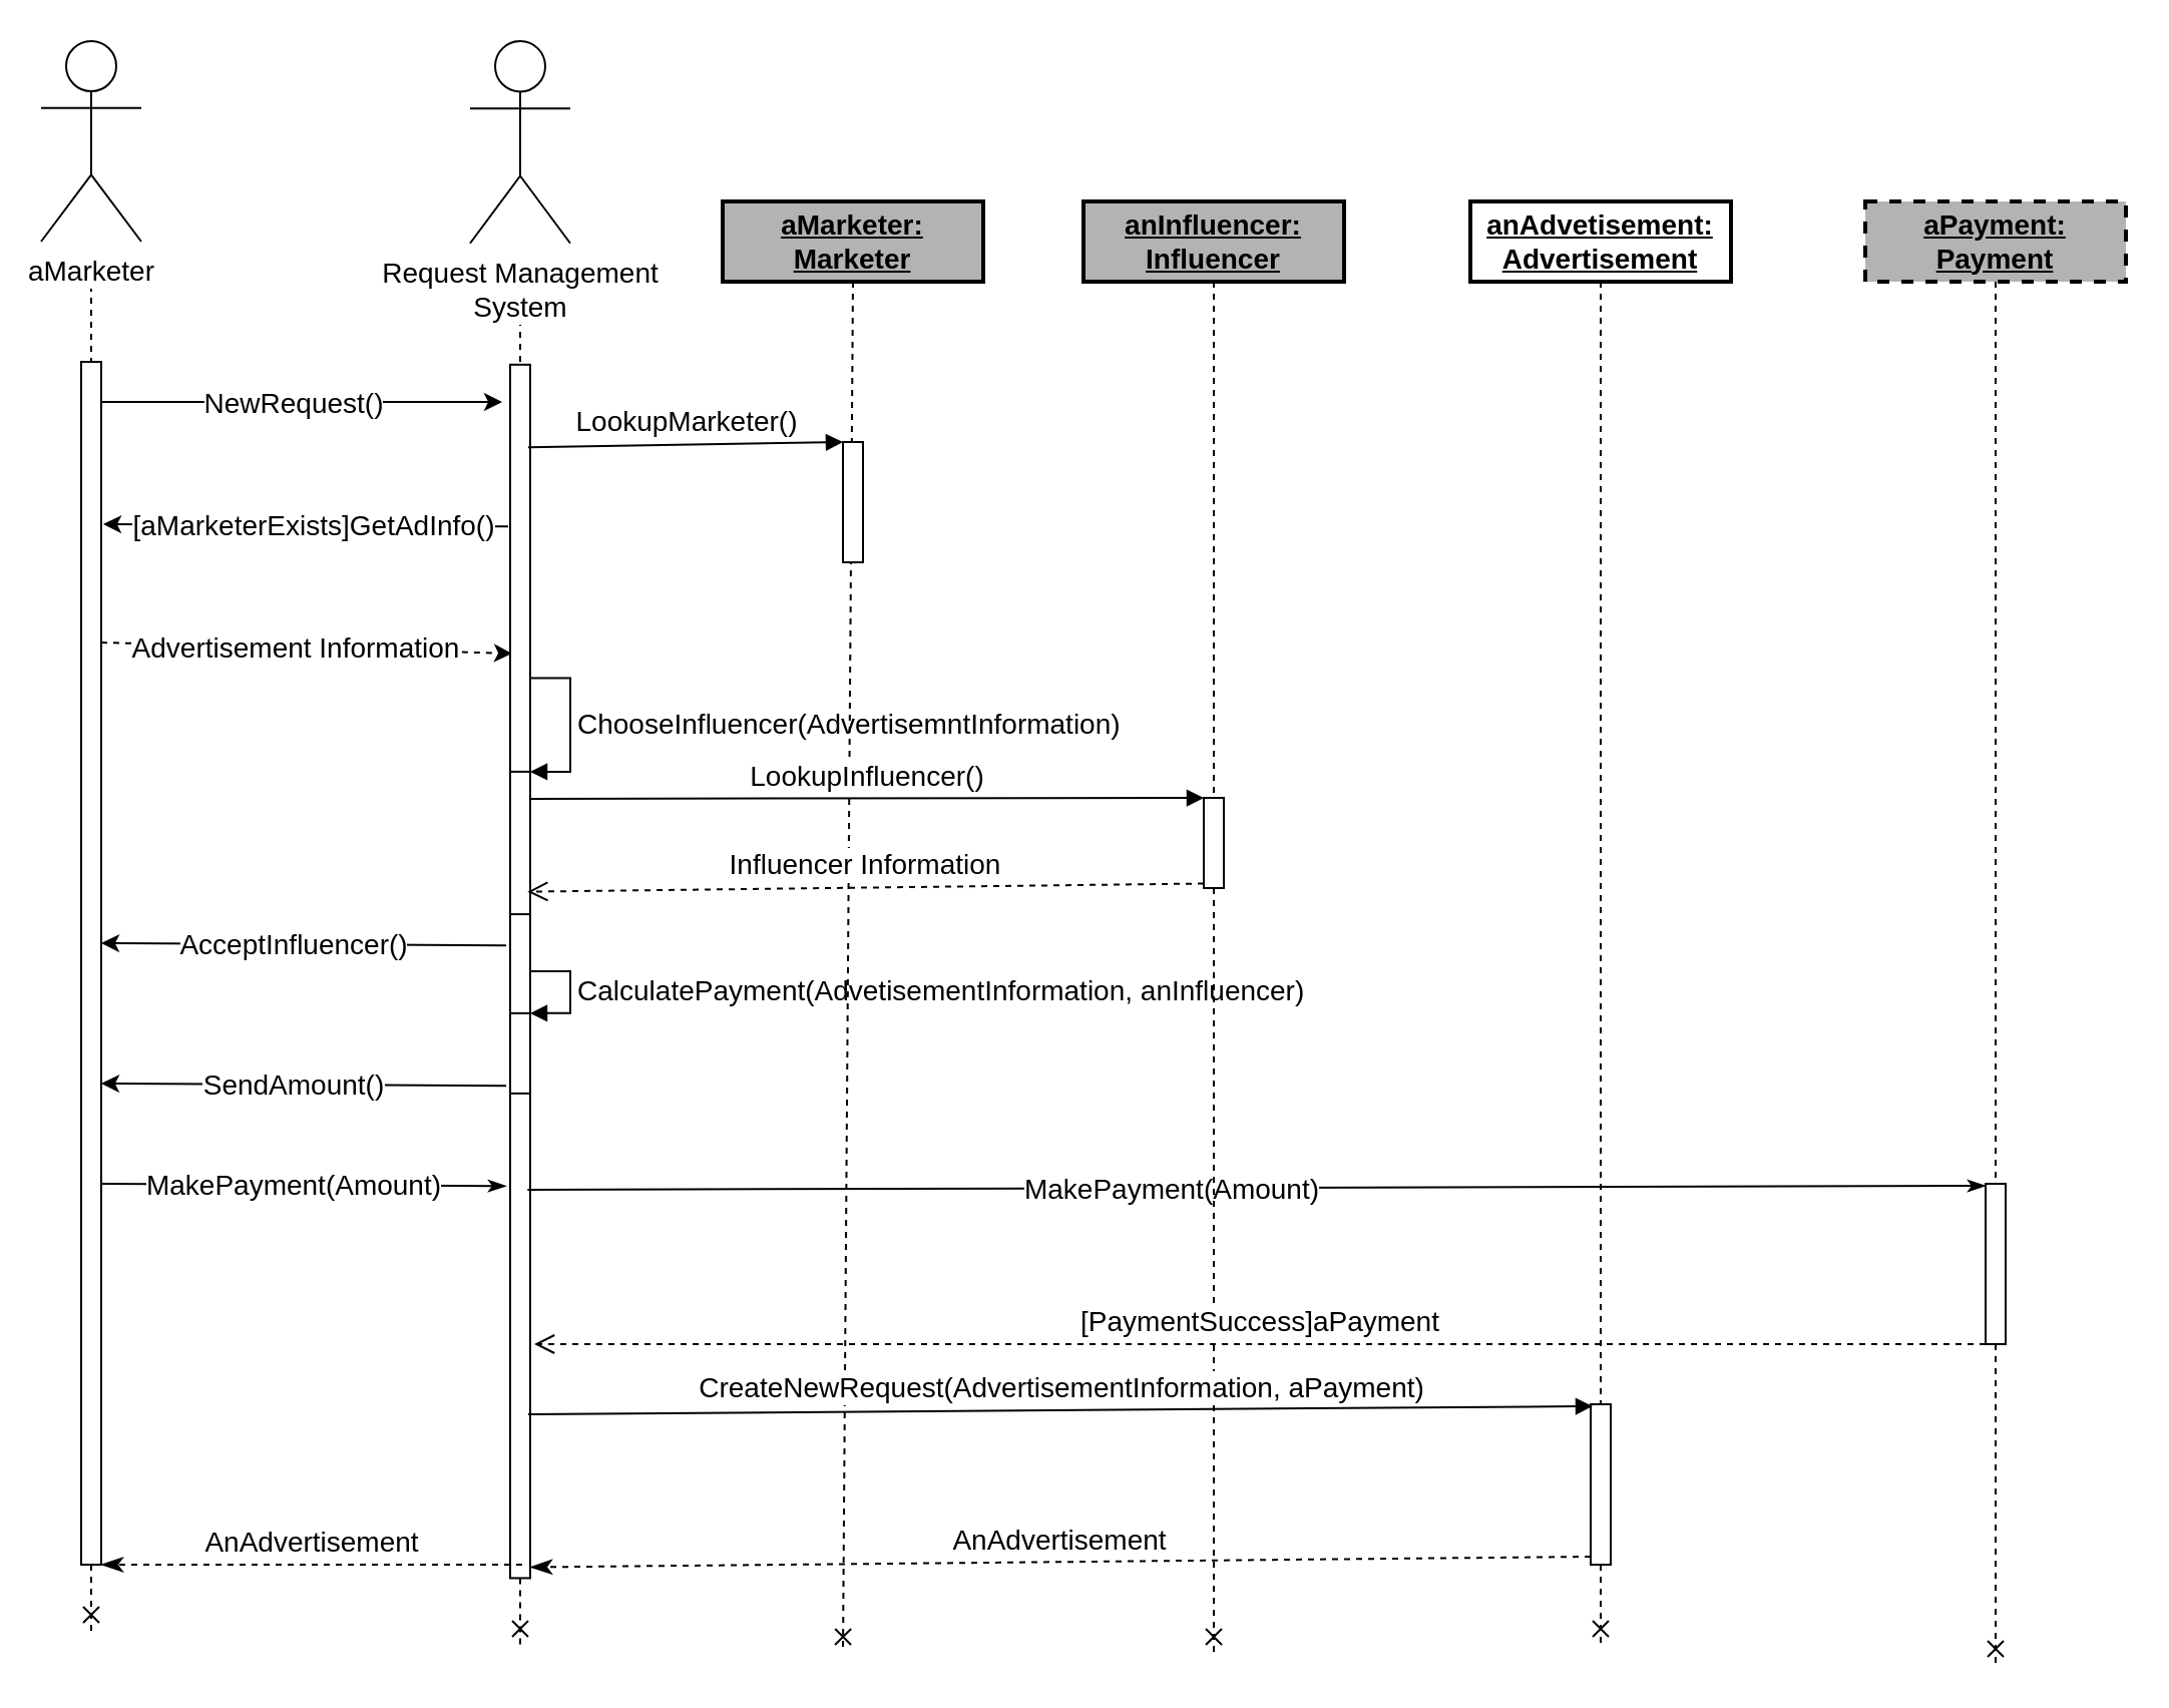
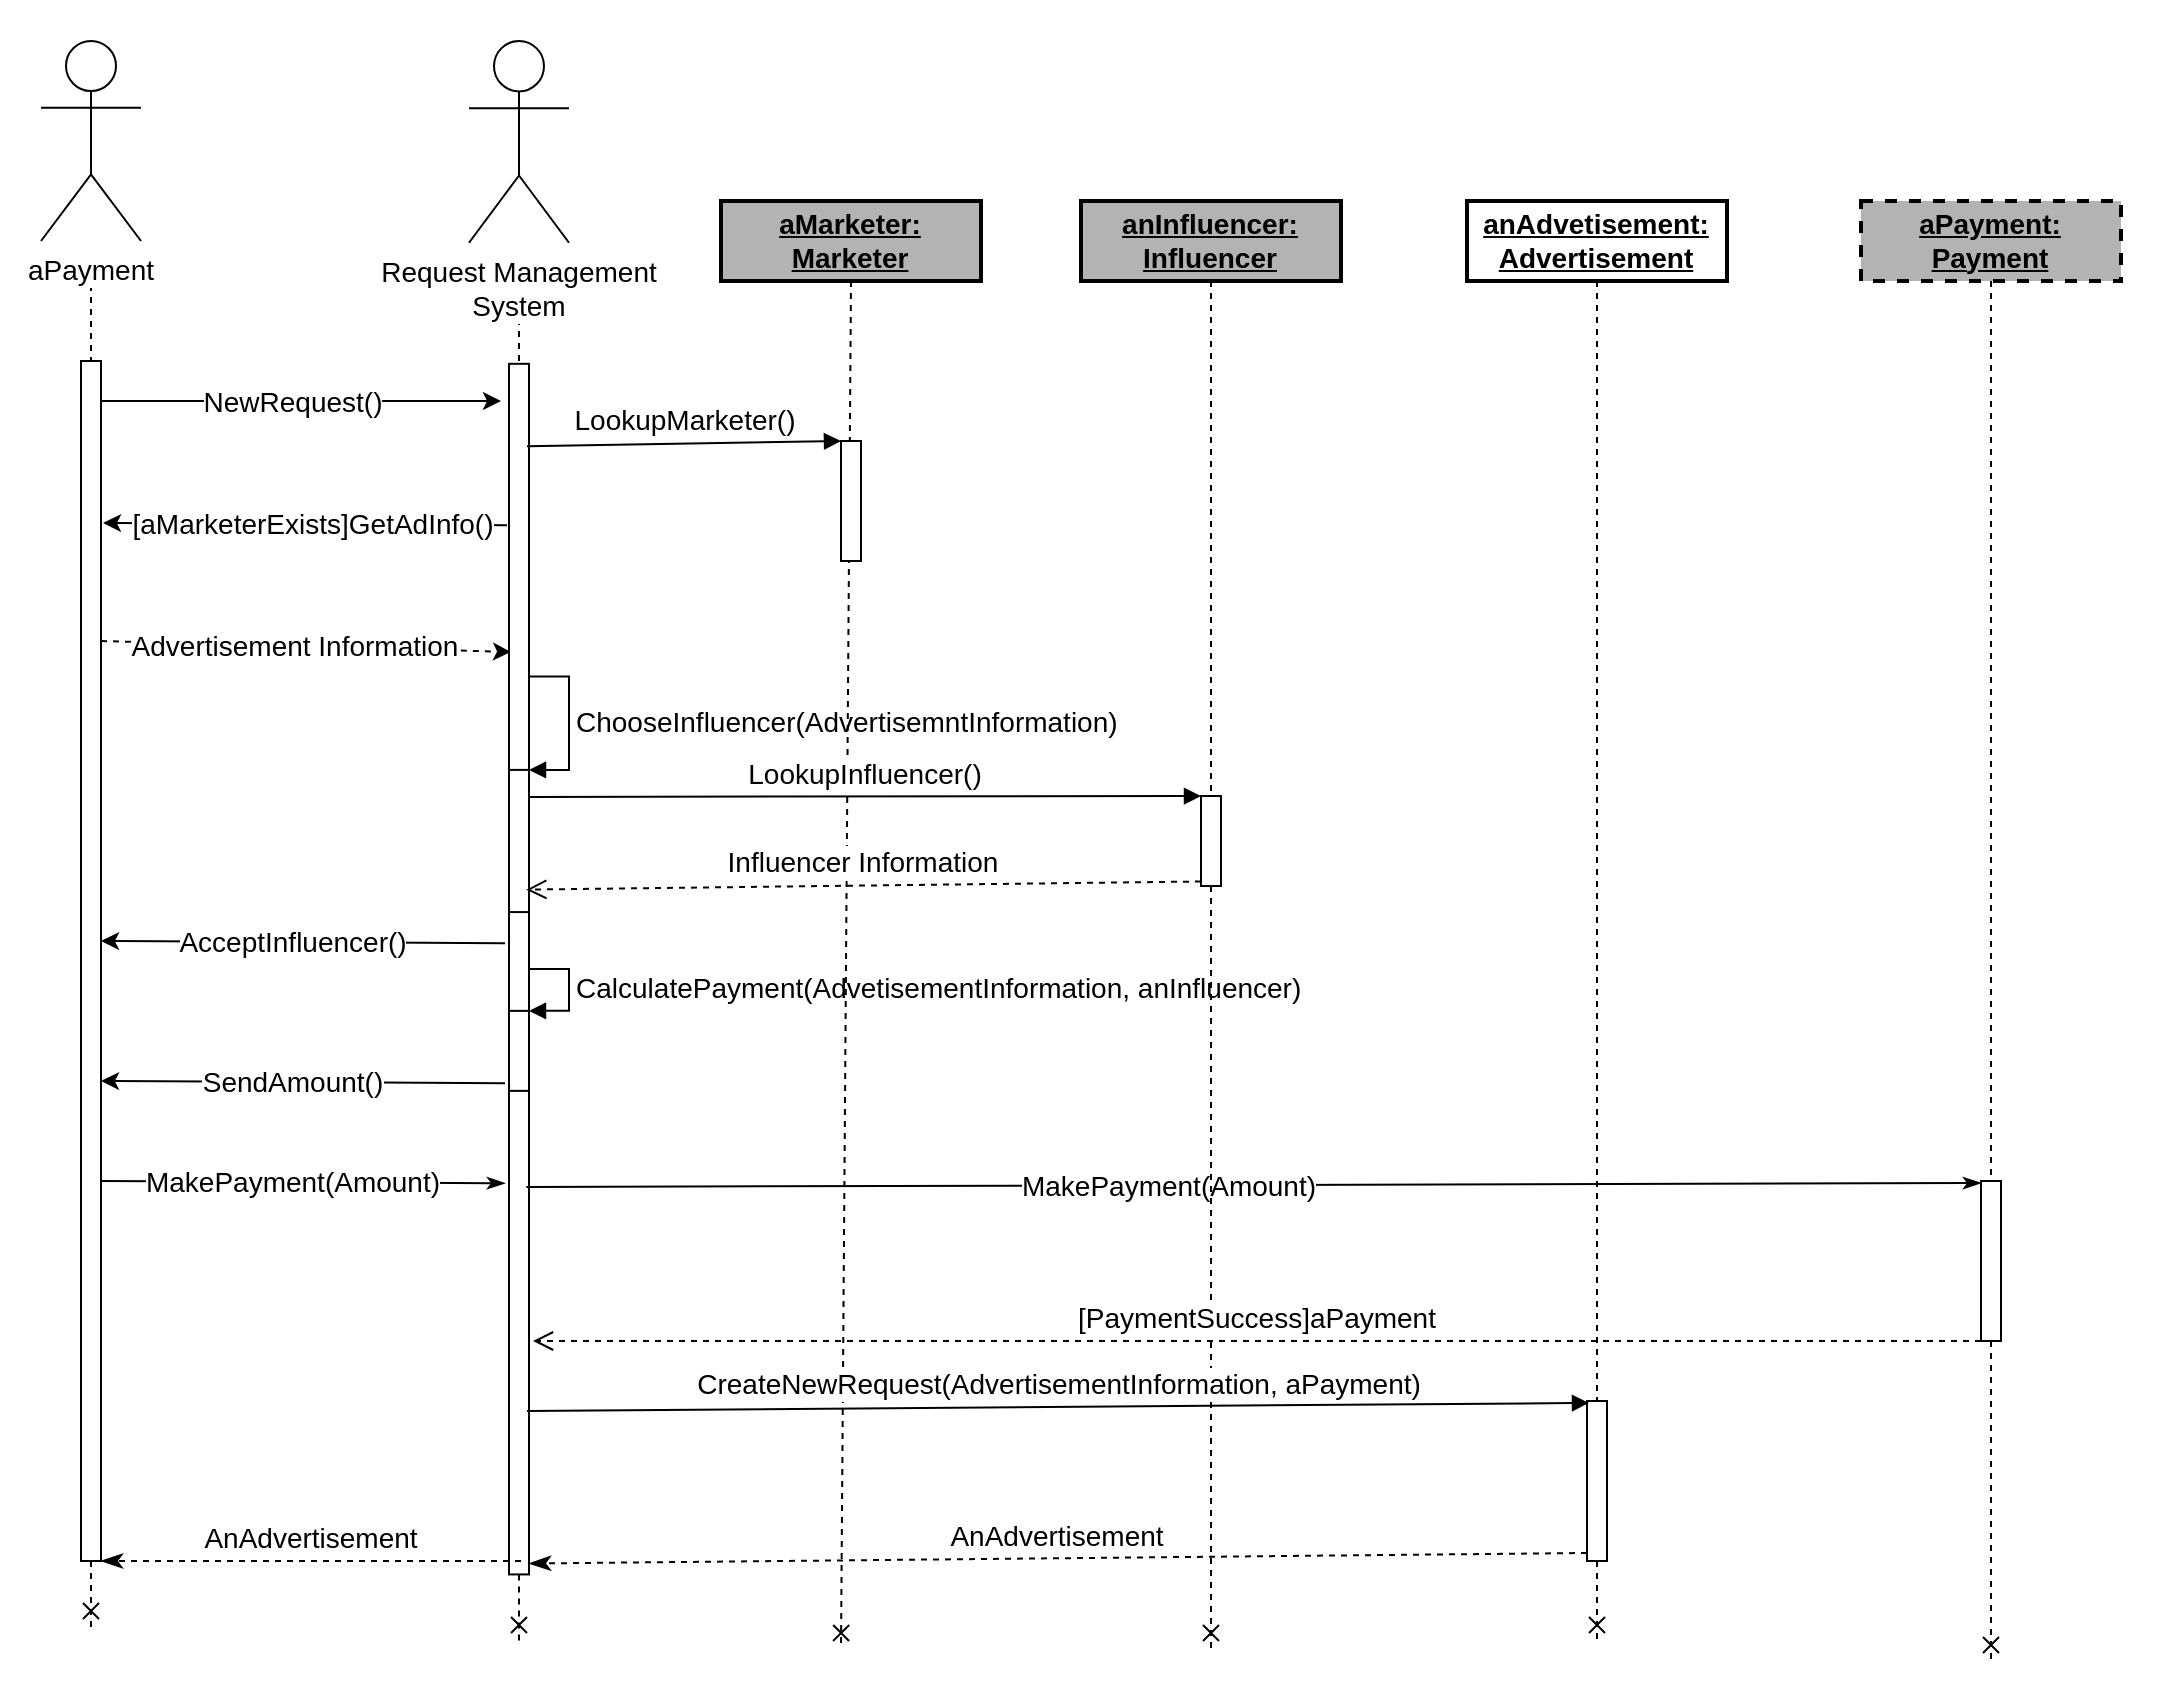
- <mxCell id="5" value="aMarketer" style="shape=umlActor;verticalLabelPosition=bottom;labelBackgroundColor=#ffffff;verticalAlign=top;html=1;outlineConnect=0;fontSize=14;" parent="2" vertex="1"><mxGeometry width="50" height="100" as="geometry" /></mxCell>
+ <mxCell id="5" value="aPayment" style="shape=umlActor;verticalLabelPosition=bottom;labelBackgroundColor=#ffffff;verticalAlign=top;html=1;outlineConnect=0;fontSize=14;" parent="2" vertex="1"><mxGeometry width="50" height="100" as="geometry" /></mxCell>
